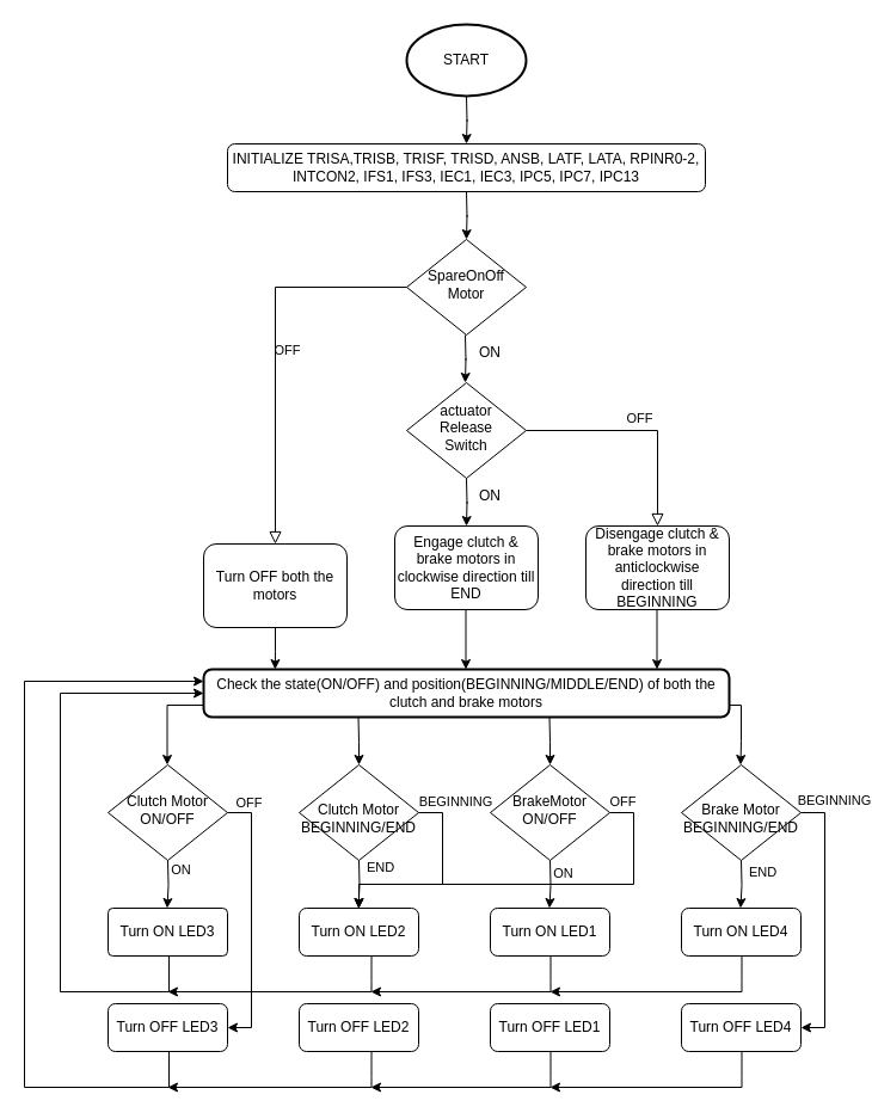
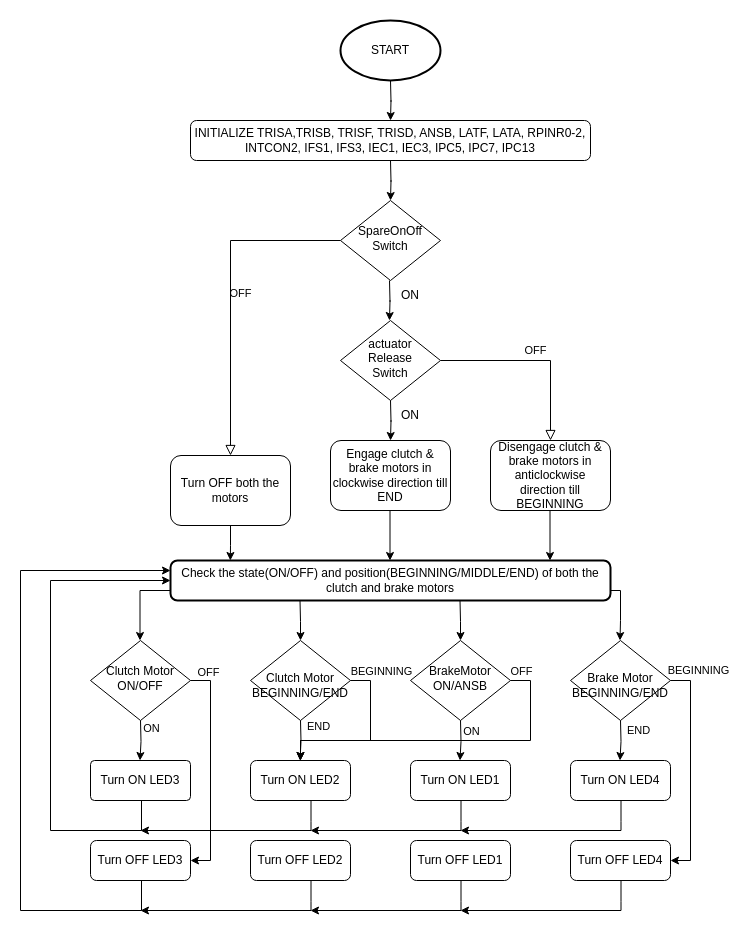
- <mxCell id="4" value="&lt;div&gt;SpareOnOff&lt;/div&gt;&lt;div&gt;Motor&lt;br&gt;&lt;/div&gt;" style="rhombus;whiteSpace=wrap;html=1;shadow=0;fontFamily=Helvetica;fontSize=12;align=center;strokeWidth=1;spacing=6;spacingTop=-4;" parent="1" vertex="1"><mxGeometry x="340" y="200" width="100" height="80" as="geometry" /></mxCell>
+ <mxCell id="4" value="&lt;div&gt;SpareOnOff&lt;/div&gt;&lt;div&gt;Switch&lt;br&gt;&lt;/div&gt;" style="rhombus;whiteSpace=wrap;html=1;shadow=0;fontFamily=Helvetica;fontSize=12;align=center;strokeWidth=1;spacing=6;spacingTop=-4;" parent="1" vertex="1"><mxGeometry x="340" y="200" width="100" height="80" as="geometry" /></mxCell>
- <mxCell id="14" value="&lt;div&gt;BrakeMotor&lt;/div&gt;ON/OFF" style="rhombus;whiteSpace=wrap;html=1;shadow=0;fontFamily=Helvetica;fontSize=12;align=center;strokeWidth=1;spacing=6;spacingTop=-4;" parent="1" vertex="1"><mxGeometry x="410" y="640" width="100" height="80" as="geometry" /></mxCell>
+ <mxCell id="14" value="&lt;div&gt;BrakeMotor&lt;/div&gt;ON/ANSB" style="rhombus;whiteSpace=wrap;html=1;shadow=0;fontFamily=Helvetica;fontSize=12;align=center;strokeWidth=1;spacing=6;spacingTop=-4;" parent="1" vertex="1"><mxGeometry x="410" y="640" width="100" height="80" as="geometry" /></mxCell>
